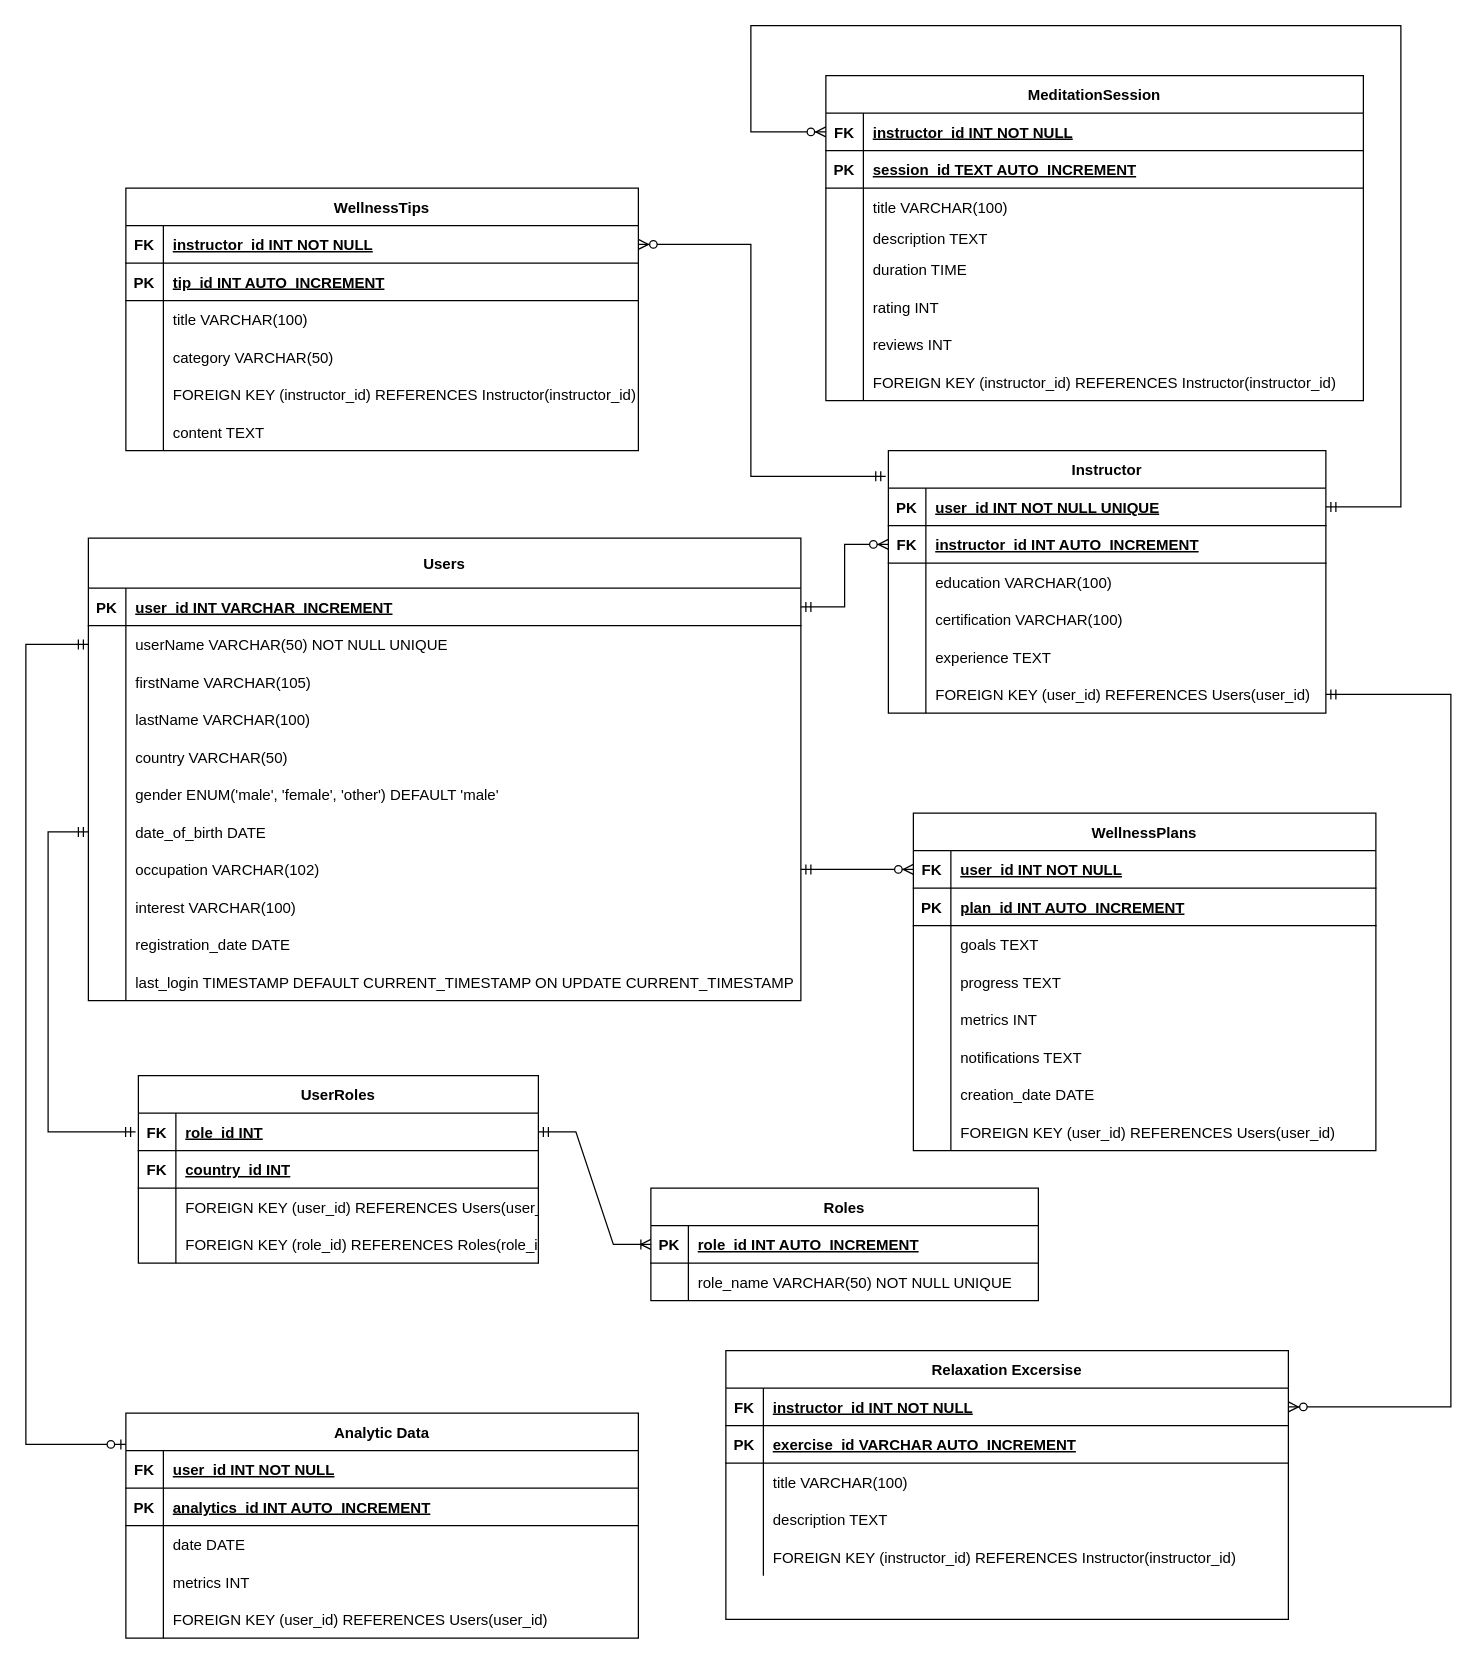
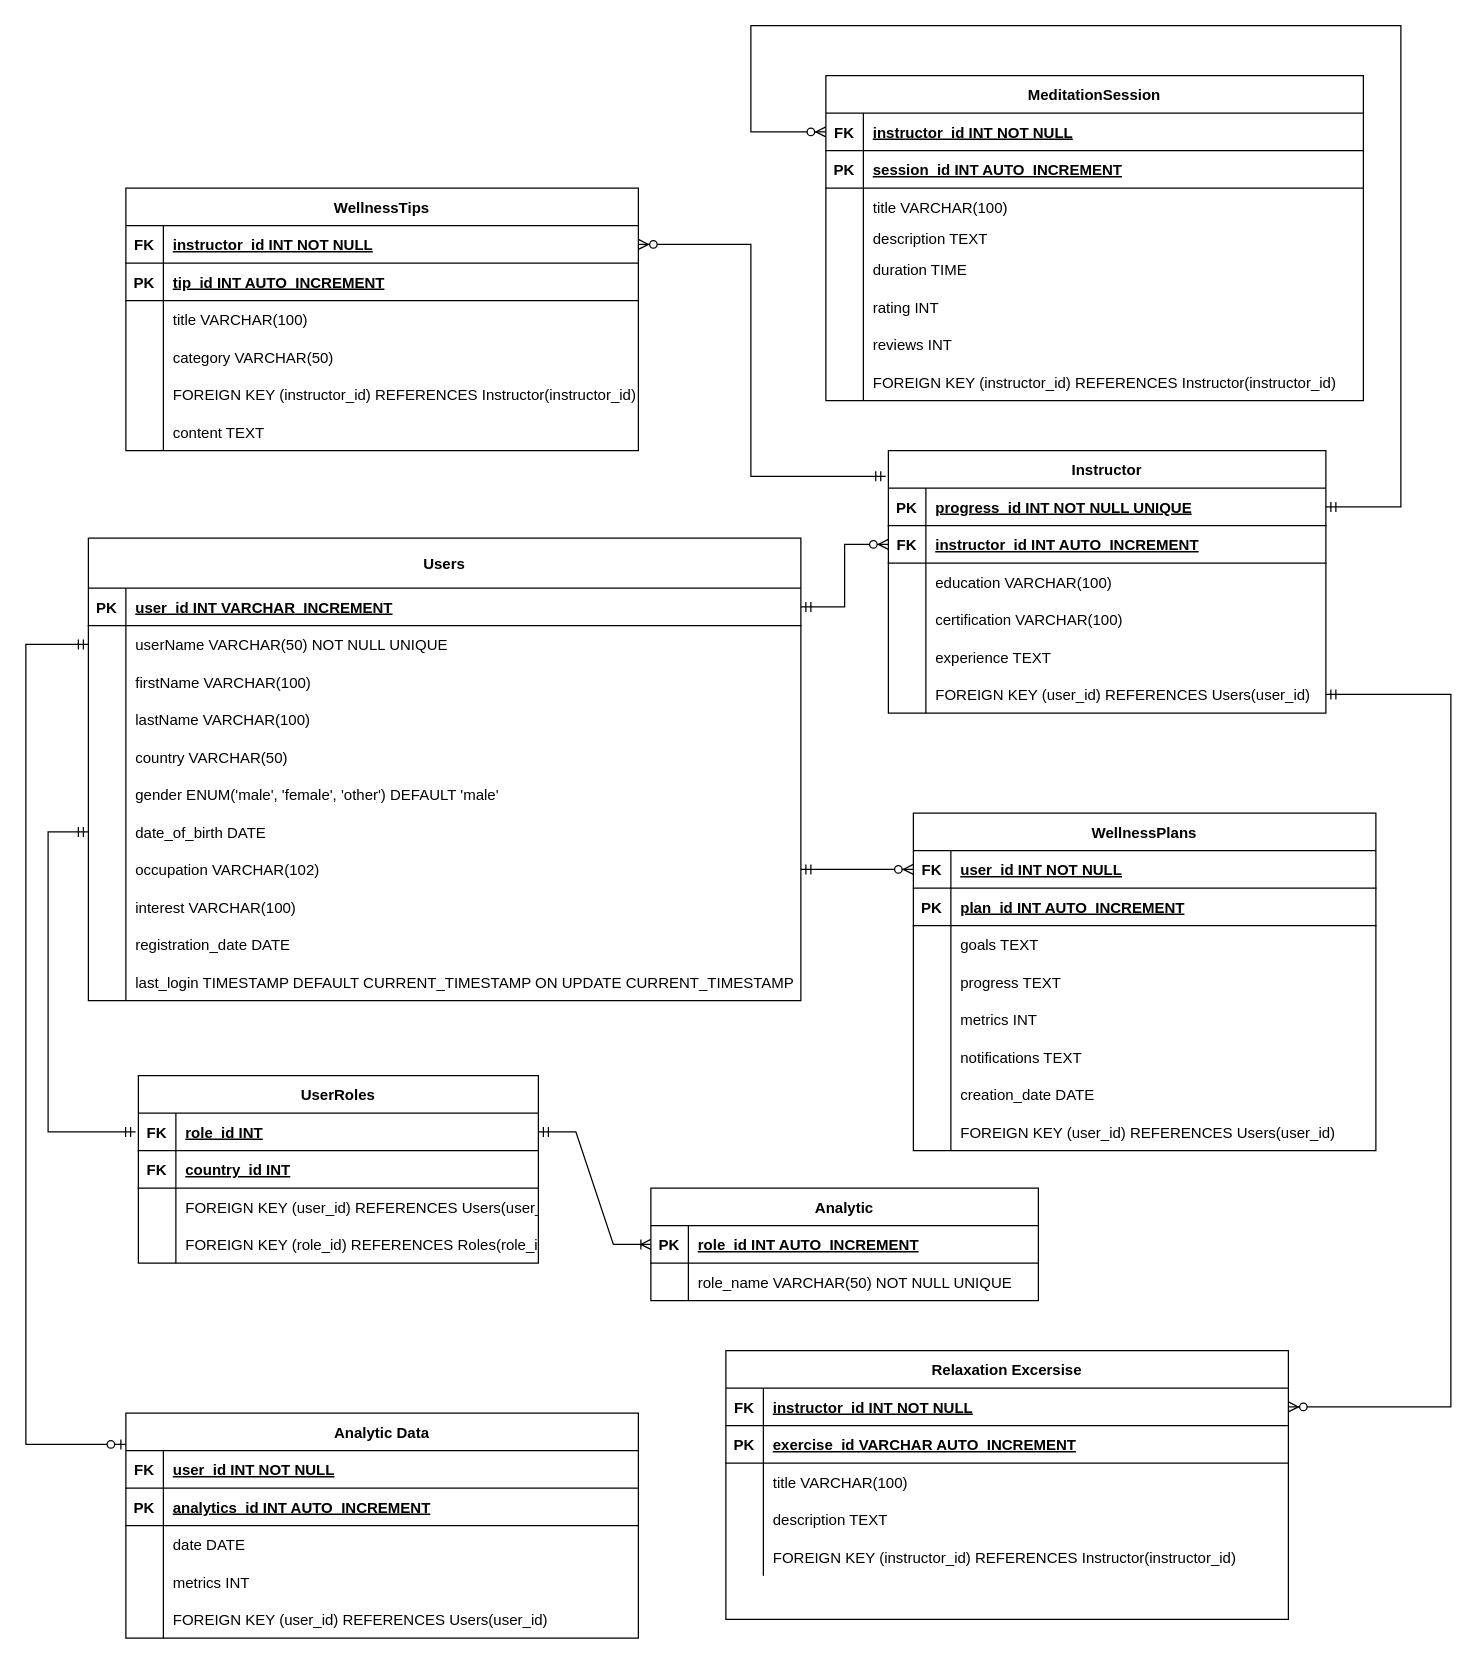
- <mxCell id="81" value="session_id TEXT  AUTO_INCREMENT" style="shape=partialRectangle;overflow=hidden;connectable=0;fillColor=none;align=left;strokeColor=inherit;top=0;left=0;bottom=0;right=0;spacingLeft=6;fontStyle=5;" parent="79" vertex="1"><mxGeometry x="30" width="400" height="30" as="geometry"><mxRectangle width="400" height="30" as="alternateBounds" /></mxGeometry></mxCell>
+ <mxCell id="81" value="session_id INT  AUTO_INCREMENT" style="shape=partialRectangle;overflow=hidden;connectable=0;fillColor=none;align=left;strokeColor=inherit;top=0;left=0;bottom=0;right=0;spacingLeft=6;fontStyle=5;" parent="79" vertex="1"><mxGeometry x="30" width="400" height="30" as="geometry"><mxRectangle width="400" height="30" as="alternateBounds" /></mxGeometry></mxCell>
- <mxCell id="46" value="user_id INT NOT NULL UNIQUE" style="shape=partialRectangle;overflow=hidden;connectable=0;fillColor=none;align=left;strokeColor=inherit;top=0;left=0;bottom=0;right=0;spacingLeft=6;fontStyle=5;" parent="44" vertex="1"><mxGeometry x="30" width="320" height="30" as="geometry"><mxRectangle width="320" height="30" as="alternateBounds" /></mxGeometry></mxCell>
+ <mxCell id="46" value="progress_id INT NOT NULL UNIQUE" style="shape=partialRectangle;overflow=hidden;connectable=0;fillColor=none;align=left;strokeColor=inherit;top=0;left=0;bottom=0;right=0;spacingLeft=6;fontStyle=5;" parent="44" vertex="1"><mxGeometry x="30" width="320" height="30" as="geometry"><mxRectangle width="320" height="30" as="alternateBounds" /></mxGeometry></mxCell>
- <mxCell id="18" value="firstName VARCHAR(105)" style="shape=partialRectangle;overflow=hidden;connectable=0;fillColor=none;align=left;strokeColor=inherit;top=0;left=0;bottom=0;right=0;spacingLeft=6;" parent="16" vertex="1"><mxGeometry x="30" width="540" height="30" as="geometry"><mxRectangle width="540" height="30" as="alternateBounds" /></mxGeometry></mxCell>
+ <mxCell id="18" value="firstName VARCHAR(100)" style="shape=partialRectangle;overflow=hidden;connectable=0;fillColor=none;align=left;strokeColor=inherit;top=0;left=0;bottom=0;right=0;spacingLeft=6;" parent="16" vertex="1"><mxGeometry x="30" width="540" height="30" as="geometry"><mxRectangle width="540" height="30" as="alternateBounds" /></mxGeometry></mxCell>
- <mxCell id="2" value="Roles" style="shape=table;startSize=30;container=1;collapsible=1;childLayout=tableLayout;fixedRows=1;rowLines=0;fontStyle=1;align=center;resizeLast=1;" parent="1" vertex="1"><mxGeometry x="520" y="950" width="310" height="90" as="geometry" /></mxCell>
+ <mxCell id="2" value="Analytic" style="shape=table;startSize=30;container=1;collapsible=1;childLayout=tableLayout;fixedRows=1;rowLines=0;fontStyle=1;align=center;resizeLast=1;" parent="1" vertex="1"><mxGeometry x="520" y="950" width="310" height="90" as="geometry" /></mxCell>
